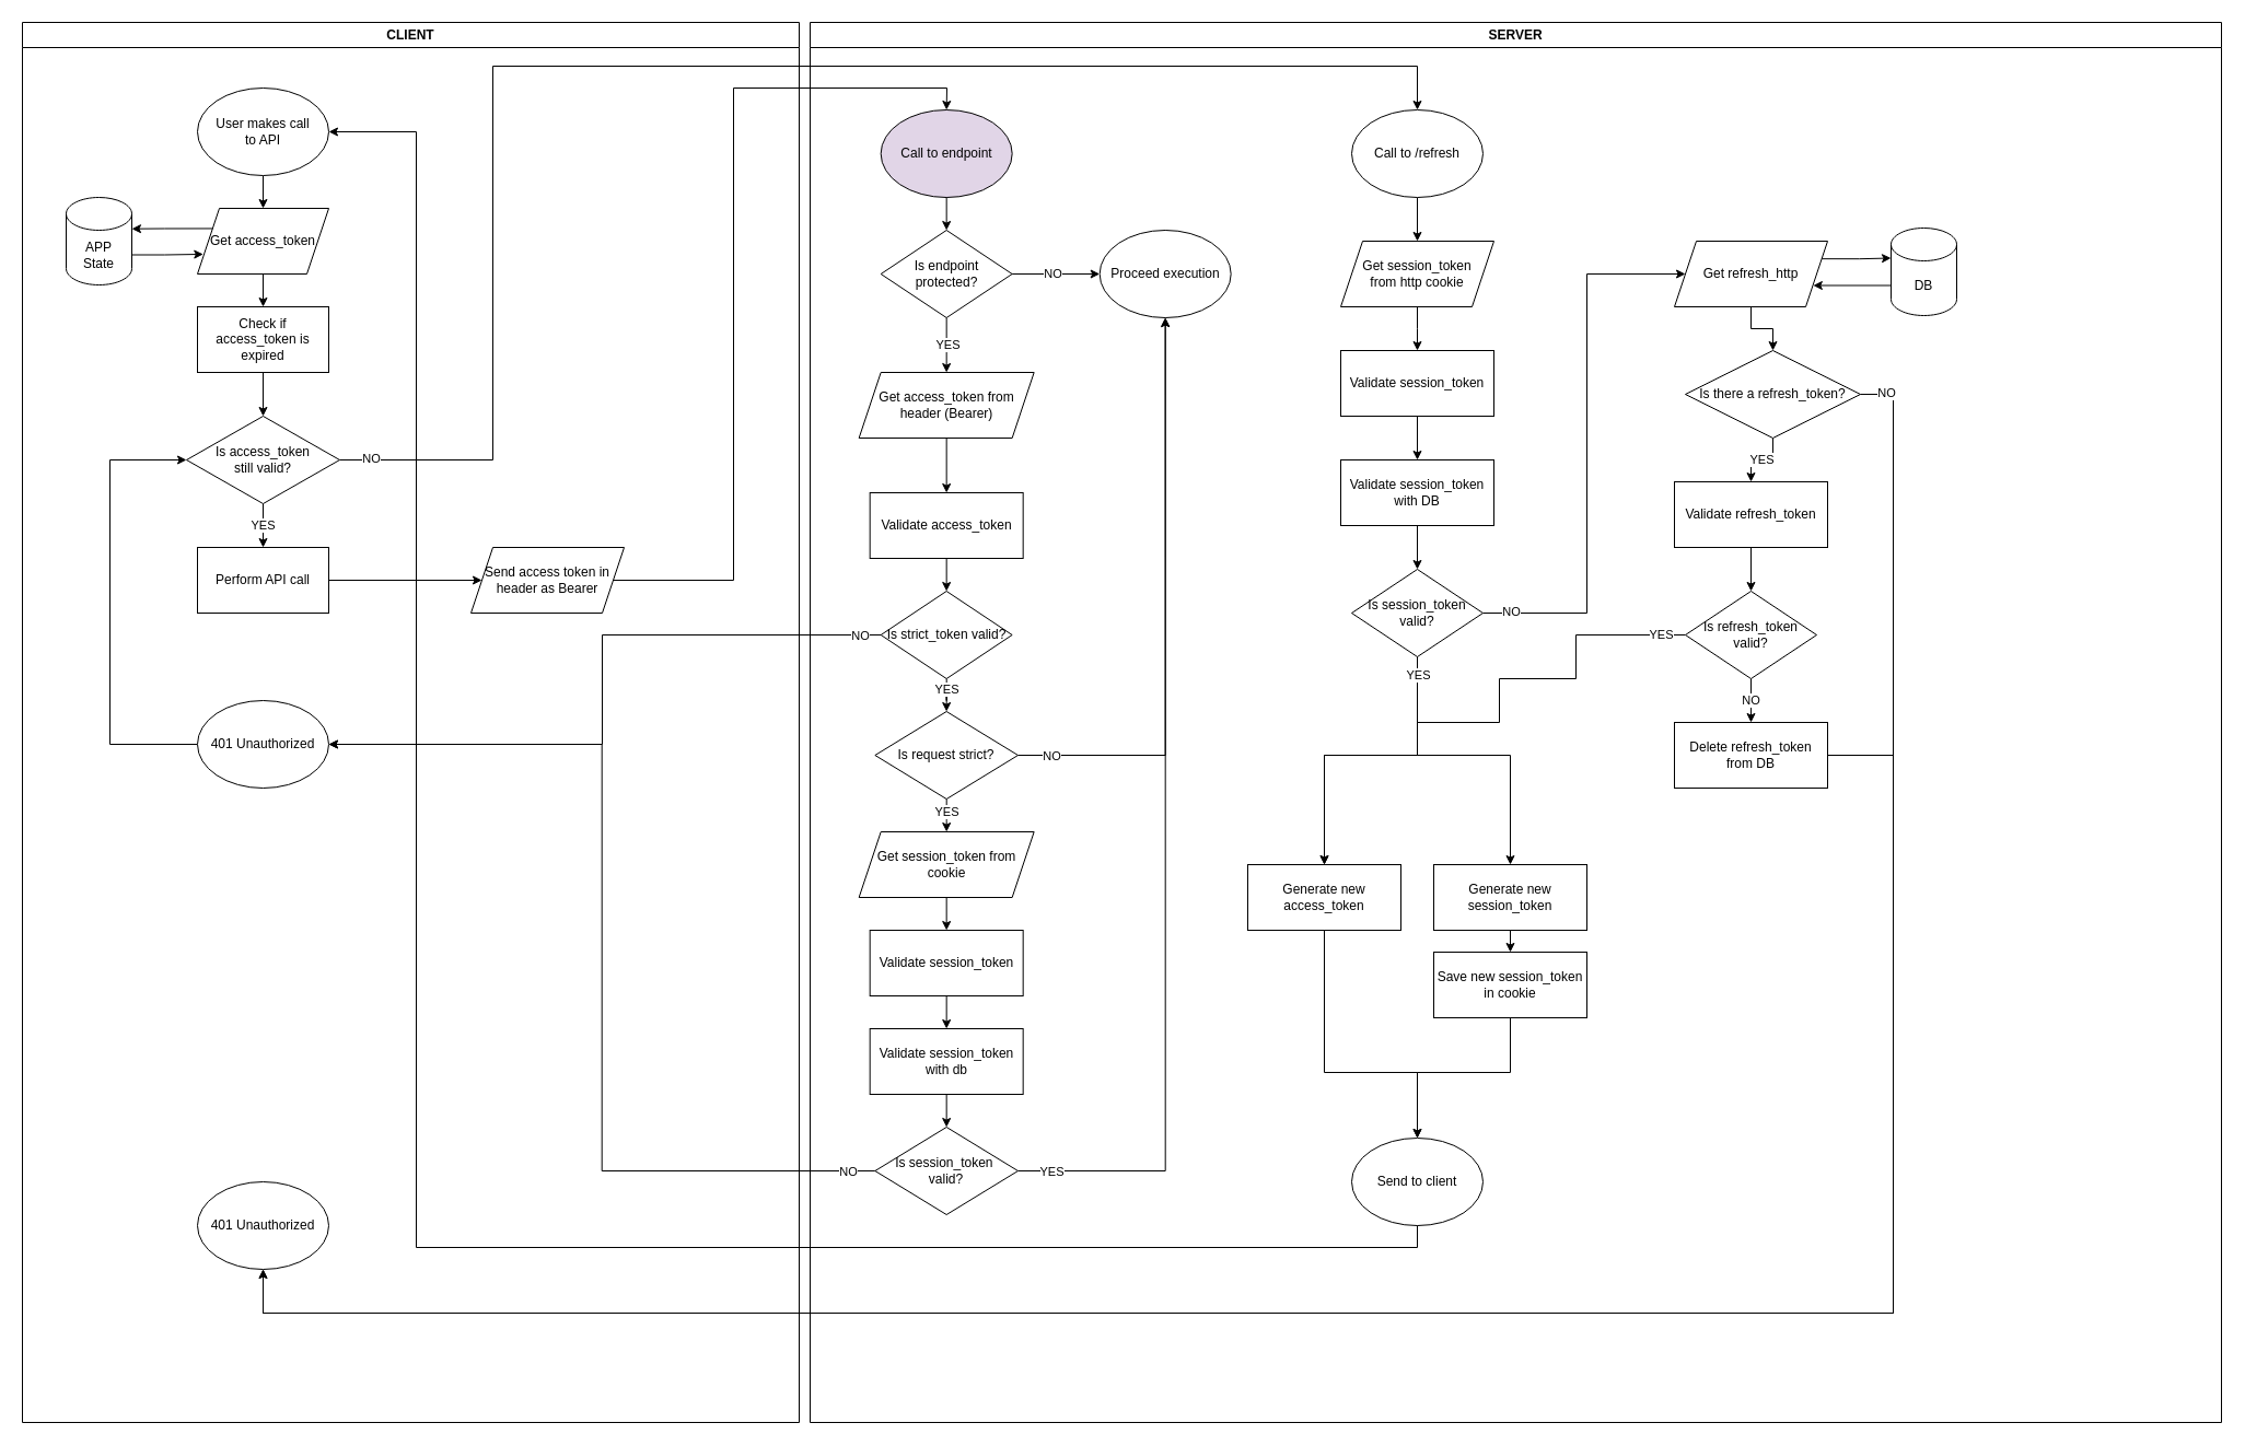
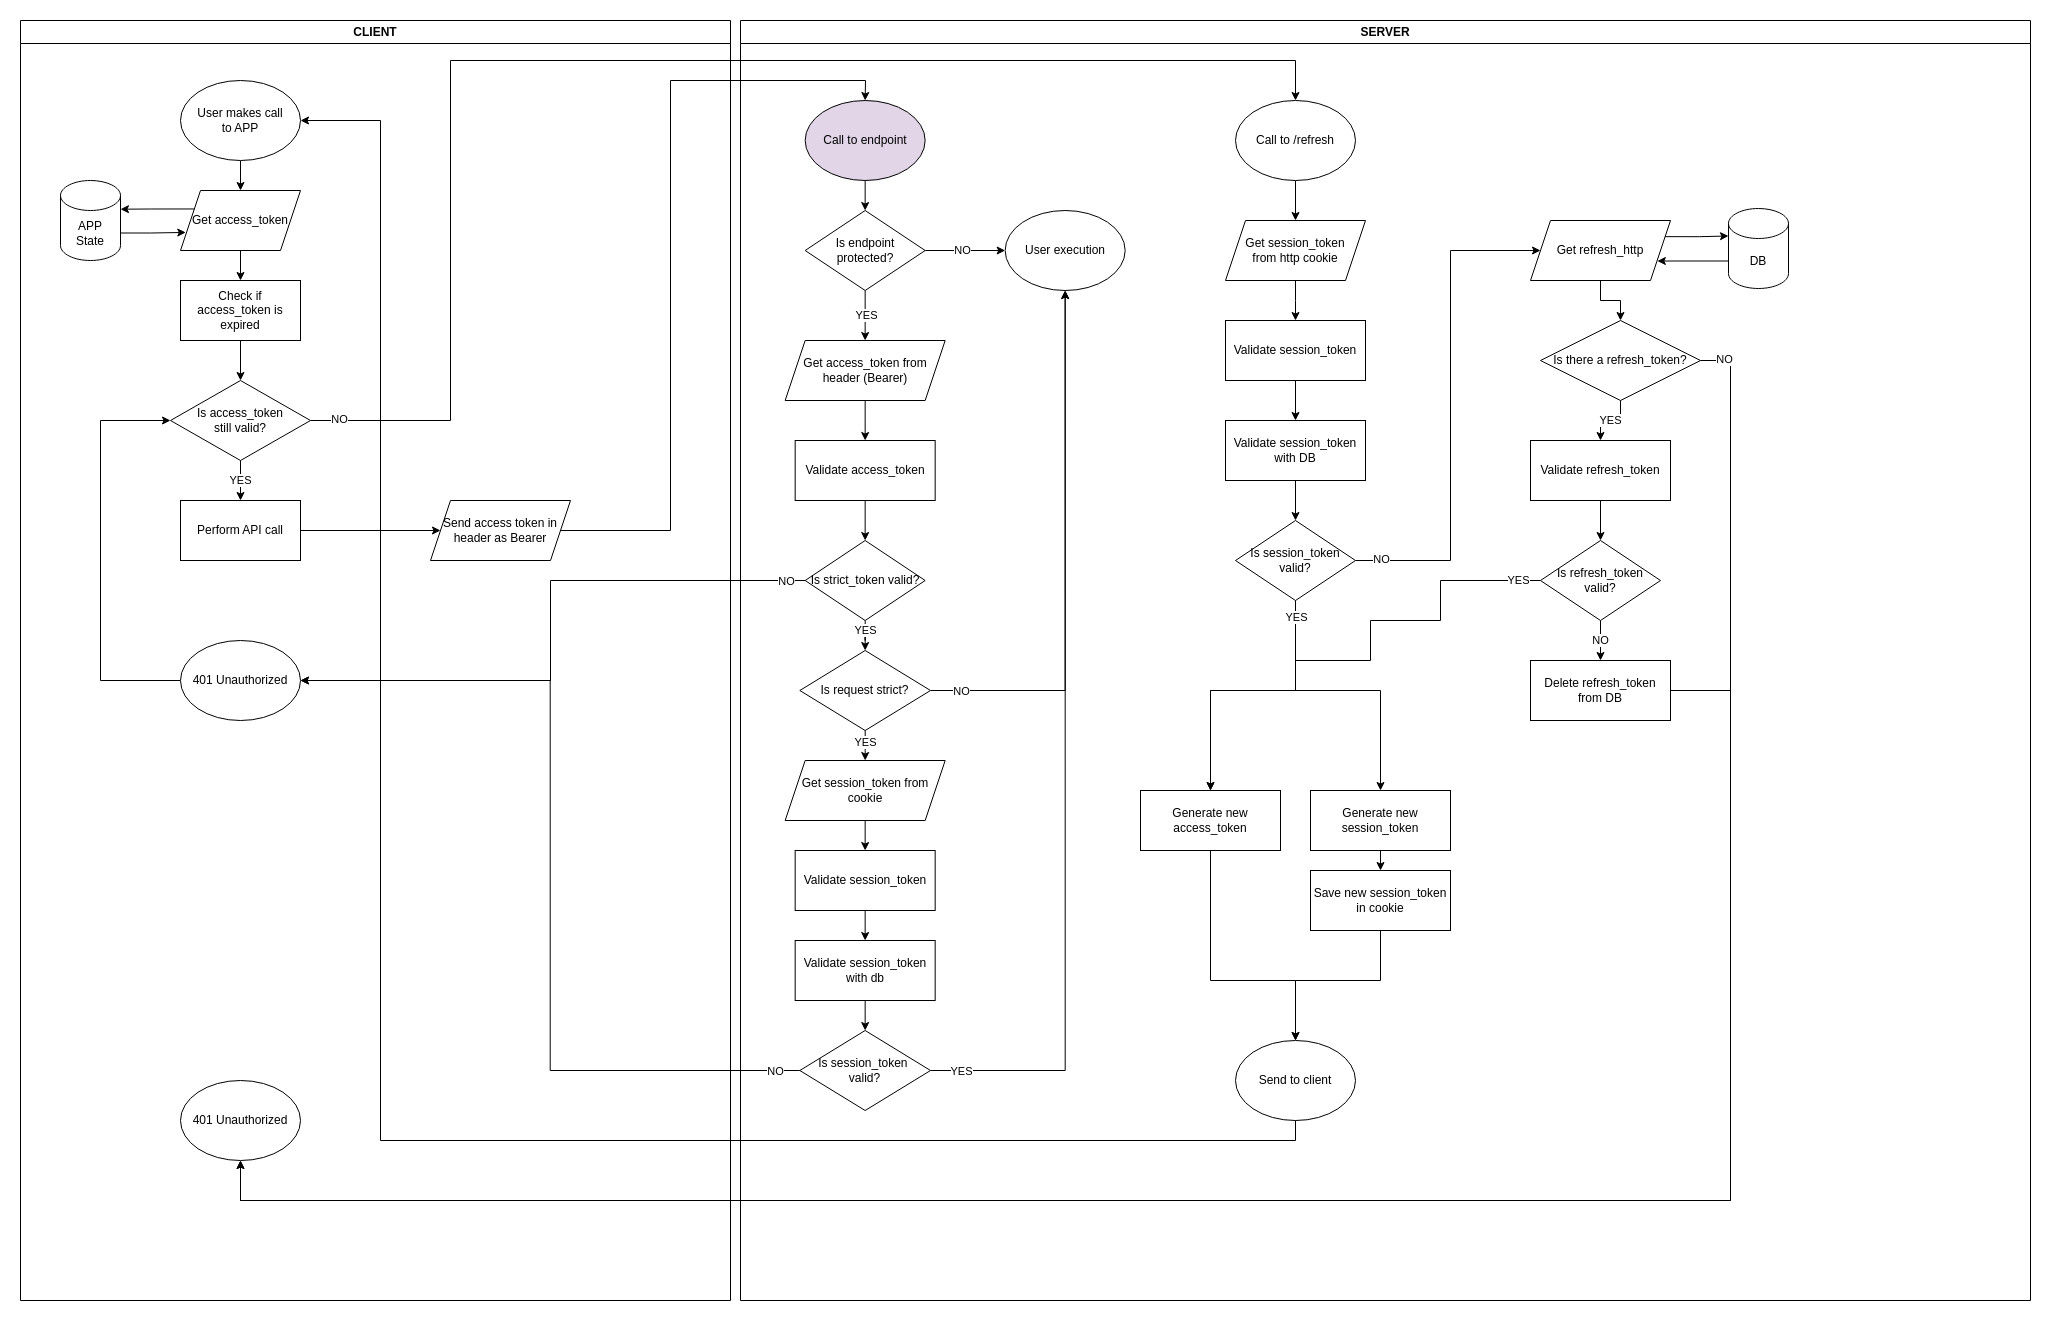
- <mxCell id="72" value="User makes call&lt;div&gt;to API&lt;/div&gt;" style="ellipse;whiteSpace=wrap;html=1;" parent="70" vertex="1"><mxGeometry x="160" y="60" width="120" height="80" as="geometry" /></mxCell>
+ <mxCell id="72" value="User makes call&lt;div&gt;to APP&lt;/div&gt;" style="ellipse;whiteSpace=wrap;html=1;" parent="70" vertex="1"><mxGeometry x="160" y="60" width="120" height="80" as="geometry" /></mxCell>
- <mxCell id="17" value="Proceed execution" style="ellipse;whiteSpace=wrap;html=1;" parent="7" vertex="1"><mxGeometry x="264.67" y="190" width="120" height="80" as="geometry" /></mxCell>
+ <mxCell id="17" value="User execution" style="ellipse;whiteSpace=wrap;html=1;" parent="7" vertex="1"><mxGeometry x="264.67" y="190" width="120" height="80" as="geometry" /></mxCell>
- <mxCell id="21" value="Validate access_&lt;span style=&quot;background-color: transparent; color: light-dark(rgb(0, 0, 0), rgb(255, 255, 255));&quot;&gt;token&lt;/span&gt;" style="rounded=0;whiteSpace=wrap;html=1;" parent="7" vertex="1"><mxGeometry x="54.67" y="430" width="140" height="60" as="geometry" /></mxCell>
+ <mxCell id="21" value="Validate access_&lt;span style=&quot;background-color: transparent; color: light-dark(rgb(0, 0, 0), rgb(255, 255, 255));&quot;&gt;token&lt;/span&gt;" style="rounded=0;whiteSpace=wrap;html=1;" parent="7" vertex="1"><mxGeometry x="54.67" y="420" width="140" height="60" as="geometry" /></mxCell>
